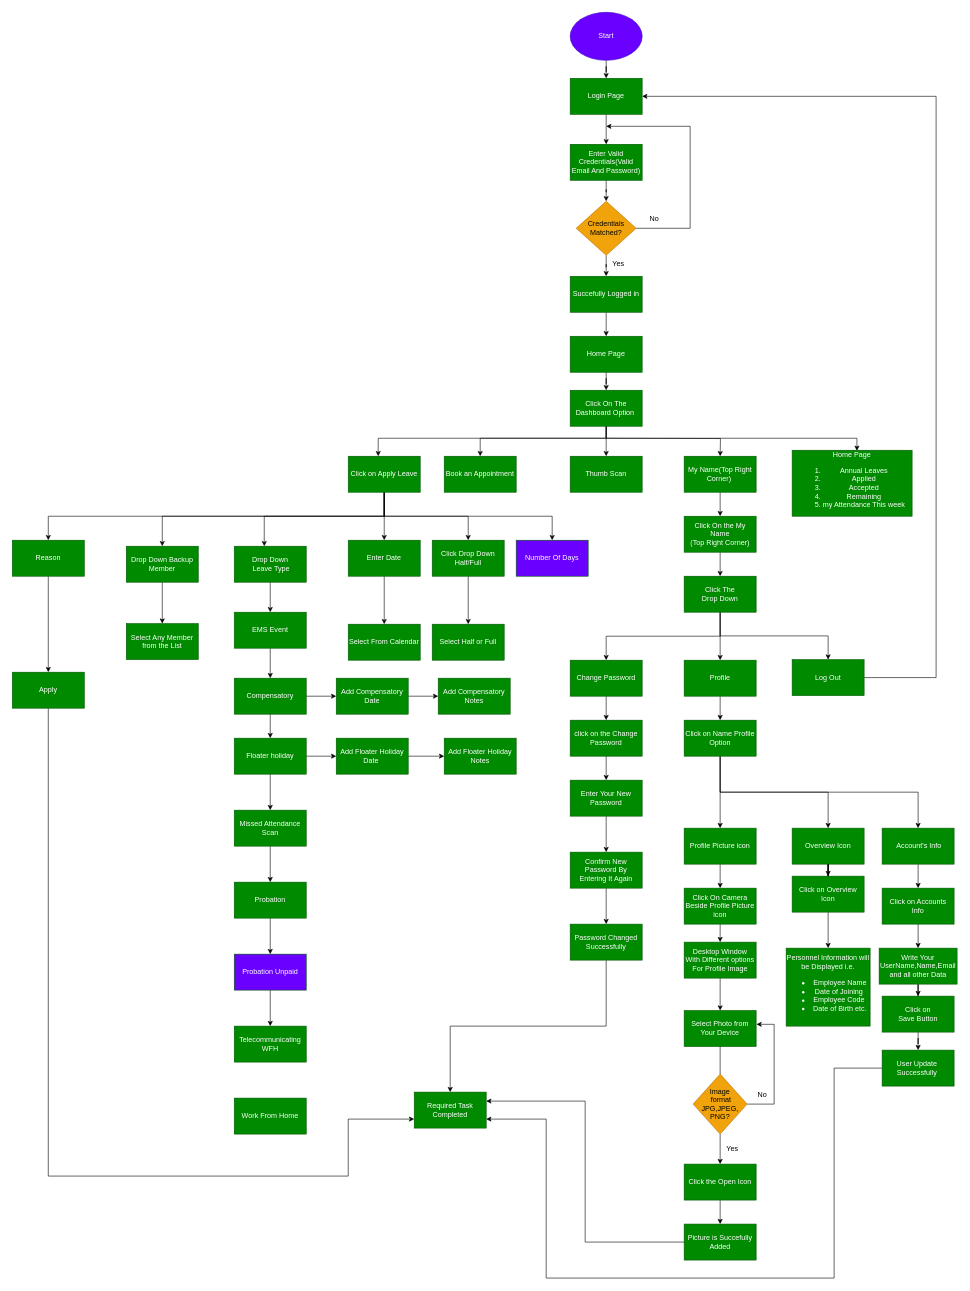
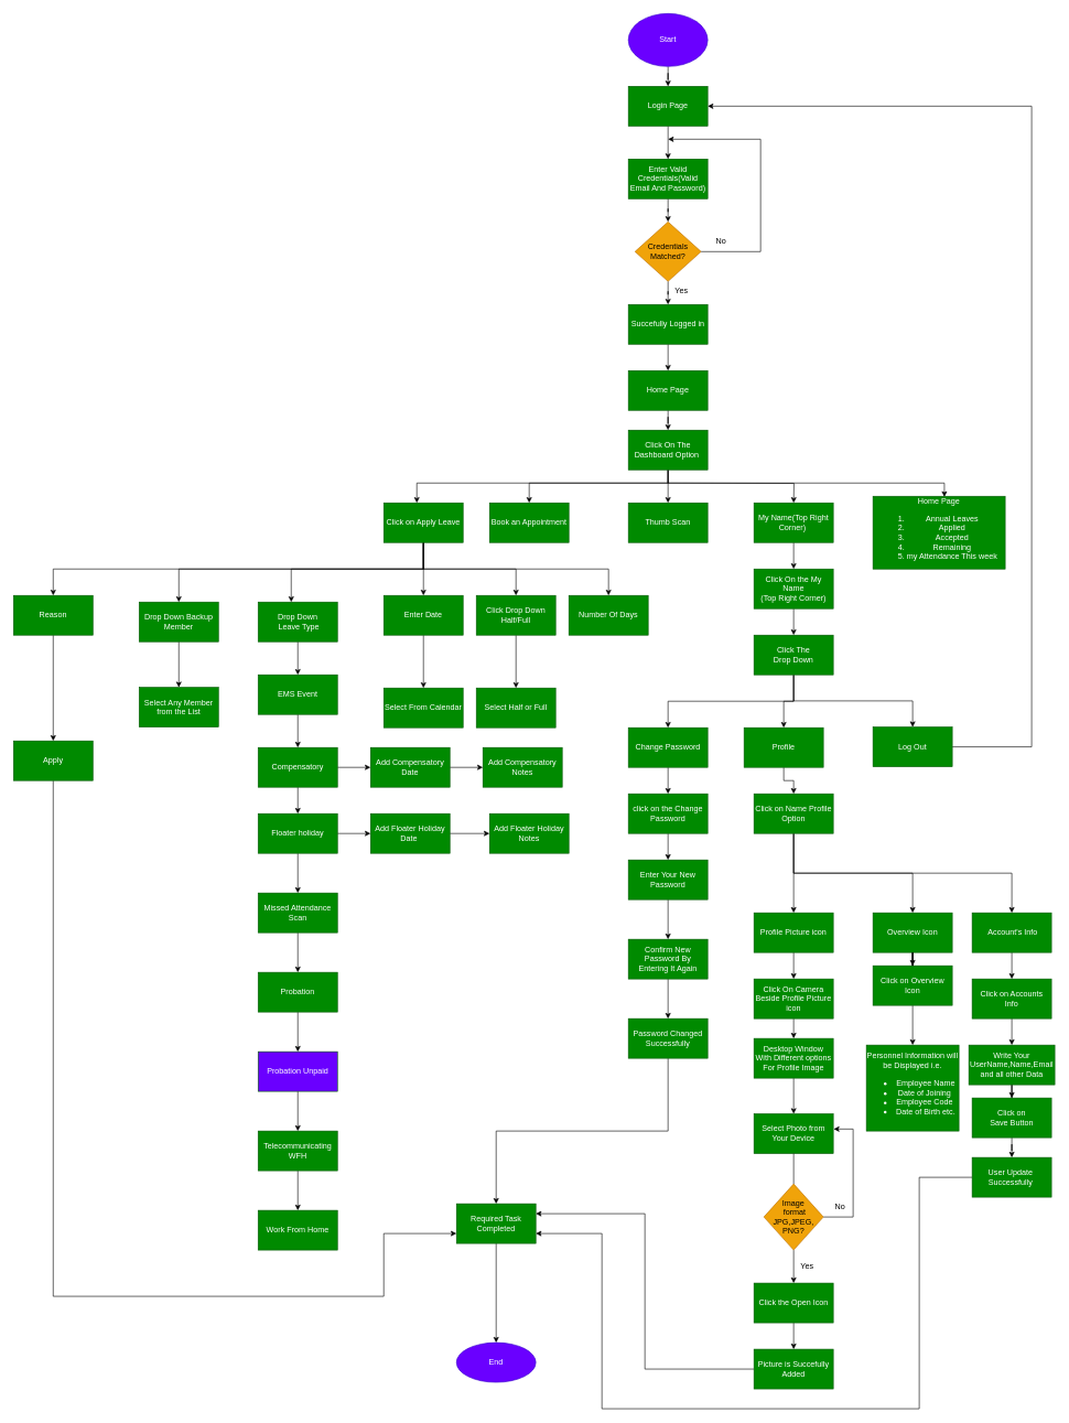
- <mxCell id="96" value="Number Of Days" style="rounded=0;whiteSpace=wrap;html=1;fillColor=#6a00ff;fontColor=#ffffff;strokeColor=#005700;" vertex="1" parent="1"><mxGeometry x="860" y="900" width="120" height="60" as="geometry" /></mxCell>
+ <mxCell id="96" value="Number Of Days" style="rounded=0;whiteSpace=wrap;html=1;fillColor=#008a00;fontColor=#ffffff;strokeColor=#005700;" vertex="1" parent="1"><mxGeometry x="860" y="900" width="120" height="60" as="geometry" /></mxCell>
- <mxCell id="42" value="Profile" style="whiteSpace=wrap;html=1;rounded=0;fillColor=#008a00;fontColor=#ffffff;strokeColor=#005700;" vertex="1" parent="1"><mxGeometry x="1140" y="1100" width="120" height="60" as="geometry" /></mxCell>
+ <mxCell id="42" value="Profile" style="whiteSpace=wrap;html=1;rounded=0;fillColor=#008a00;fontColor=#ffffff;strokeColor=#005700;" vertex="1" parent="1"><mxGeometry x="1125" y="1100" width="120" height="60" as="geometry" /></mxCell>
+ <mxCell id="125" value="" style="edgeStyle=orthogonalEdgeStyle;rounded=0;orthogonalLoop=1;jettySize=auto;html=1;" edge="1" parent="1" source="126" target="127"><mxGeometry relative="1" as="geometry" /></mxCell>
+ <mxCell id="131" value="" style="edgeStyle=orthogonalEdgeStyle;rounded=0;orthogonalLoop=1;jettySize=auto;html=1;" edge="1" parent="1" source="132" target="133"><mxGeometry relative="1" as="geometry" /></mxCell>
+ <mxCell id="133" value="End" style="ellipse;whiteSpace=wrap;html=1;rounded=0;fillColor=#6a00ff;fontColor=#ffffff;strokeColor=#3700CC;" vertex="1" parent="1"><mxGeometry x="690" y="2030" width="120" height="60" as="geometry" /></mxCell>
